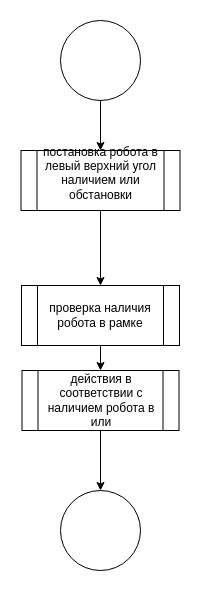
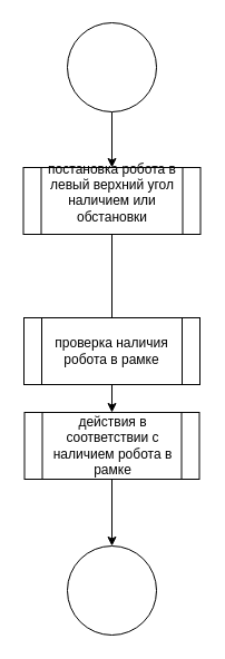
- <mxCell id="4" value="" style="edgeStyle=orthogonalEdgeStyle;rounded=0;orthogonalLoop=1;jettySize=auto;html=1;" edge="1" parent="1" source="5" target="7"><mxGeometry relative="1" as="geometry" /></mxCell>
+ <mxCell id="4" value="" style="edgeStyle=orthogonalEdgeStyle;rounded=0;orthogonalLoop=1;jettySize=auto;html=1;endArrow=none;" edge="1" parent="1" source="5" target="7"><mxGeometry relative="1" as="geometry" /></mxCell>
- <mxCell id="9" value="действия в соответствии с наличием робота в или" style="shape=process;whiteSpace=wrap;html=1;backgroundOutline=1;" vertex="1" parent="1"><mxGeometry x="21.5" y="370" width="157" height="60" as="geometry" /></mxCell>
+ <mxCell id="9" value="действия в соответствии с наличием робота в рамке" style="shape=process;whiteSpace=wrap;html=1;backgroundOutline=1;" vertex="1" parent="1"><mxGeometry x="21.5" y="370" width="157" height="60" as="geometry" /></mxCell>
